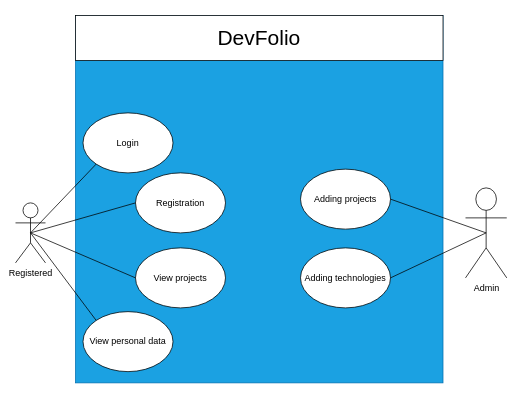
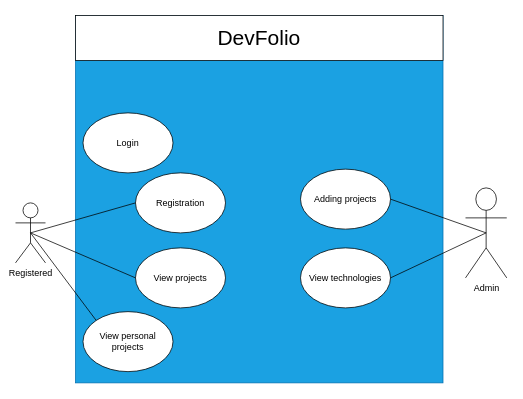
- <mxCell id="17" value="" style="endArrow=none;html=1;rounded=0;entryX=0;entryY=1;entryDx=0;entryDy=0;exitX=0.5;exitY=0.5;exitDx=0;exitDy=0;exitPerimeter=0;" edge="1" parent="1" source="2" target="7"><mxGeometry width="50" height="50" relative="1" as="geometry"><mxPoint x="70" y="320" as="sourcePoint" /><mxPoint x="190" y="240" as="targetPoint" /></mxGeometry></mxCell>
- <mxCell id="6" value="Adding technologies" style="ellipse;whiteSpace=wrap;html=1;" vertex="1" parent="1"><mxGeometry x="400" y="330" width="120" height="80" as="geometry" /></mxCell>
+ <mxCell id="6" value="View technologies" style="ellipse;whiteSpace=wrap;html=1;" vertex="1" parent="1"><mxGeometry x="400" y="330" width="120" height="80" as="geometry" /></mxCell>
- <mxCell id="9" value="View personal data" style="ellipse;whiteSpace=wrap;html=1;" vertex="1" parent="1"><mxGeometry x="110" y="415" width="120" height="80" as="geometry" /></mxCell>
+ <mxCell id="9" value="View personal projects" style="ellipse;whiteSpace=wrap;html=1;" vertex="1" parent="1"><mxGeometry x="110" y="415" width="120" height="80" as="geometry" /></mxCell>
